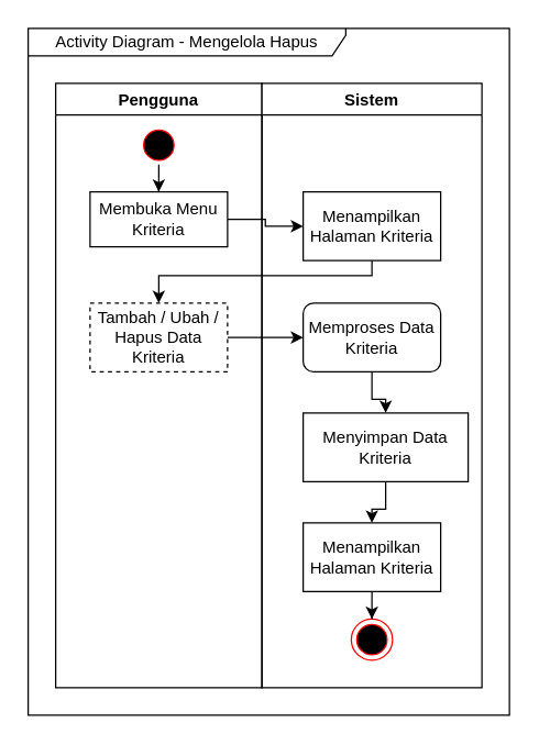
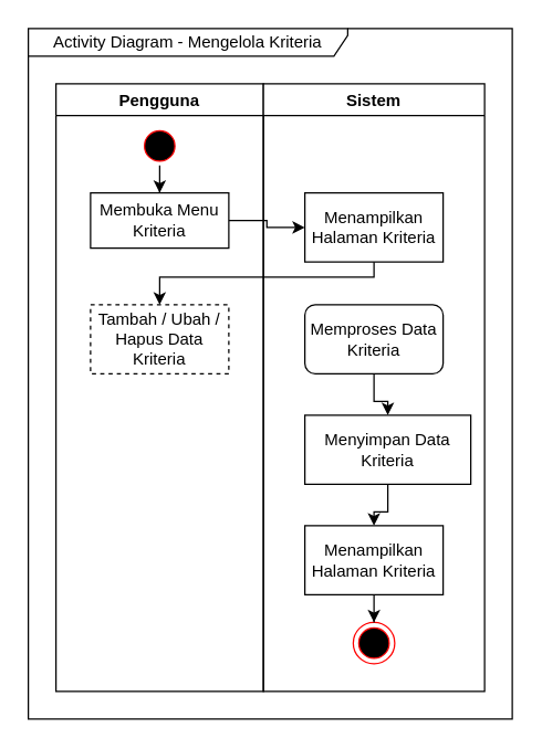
- <mxCell id="3" value="Activity Diagram - Mengelola Hapus" style="shape=umlFrame;whiteSpace=wrap;html=1;pointerEvents=0;width=231;height=20;" parent="1" vertex="1"><mxGeometry x="20" y="20" width="350" height="500" as="geometry" /></mxCell>
+ <mxCell id="3" value="Activity Diagram - Mengelola Kriteria" style="shape=umlFrame;whiteSpace=wrap;html=1;pointerEvents=0;width=231;height=20;" parent="1" vertex="1"><mxGeometry x="20" y="20" width="350" height="500" as="geometry" /></mxCell>
- <mxCell id="17" style="edgeStyle=orthogonalEdgeStyle;rounded=0;orthogonalLoop=1;jettySize=auto;html=1;entryX=0;entryY=0.5;entryDx=0;entryDy=0;" parent="1" source="18" target="11" edge="1"><mxGeometry relative="1" as="geometry" /></mxCell>
